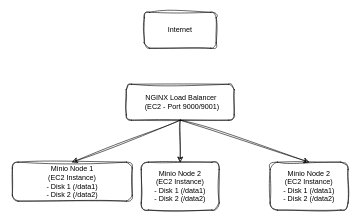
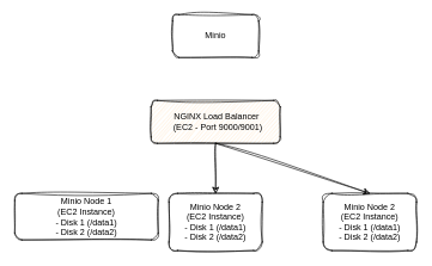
- <mxCell id="2" value="Internet" style="rounded=1;whiteSpace=wrap;html=1;sketch=1;curveFitting=1;jiggle=2;" vertex="1" parent="1"><mxGeometry x="240" y="20" width="120" height="60" as="geometry" /></mxCell>
+ <mxCell id="2" value="Minio" style="rounded=1;whiteSpace=wrap;html=1;sketch=1;curveFitting=1;jiggle=2;" vertex="1" parent="1"><mxGeometry x="240" y="20" width="120" height="60" as="geometry" /></mxCell>
- <mxCell id="3" value="&lt;div&gt;&amp;nbsp;NGINX Load Balancer&lt;/div&gt;&lt;div&gt;&amp;nbsp; &amp;nbsp;&lt;span style=&quot;background-color: transparent; color: light-dark(rgb(0, 0, 0), rgb(255, 255, 255));&quot;&gt;(EC2 - Port 9000/9001)&amp;nbsp;&lt;/span&gt;&lt;/div&gt;" style="rounded=1;whiteSpace=wrap;html=1;sketch=1;curveFitting=1;jiggle=2;" vertex="1" parent="1"><mxGeometry x="210" y="140" width="180" height="60" as="geometry" /></mxCell>
+ <mxCell id="3" value="&lt;div&gt;&amp;nbsp;NGINX Load Balancer&lt;/div&gt;&lt;div&gt;&amp;nbsp; &amp;nbsp;&lt;span style=&quot;background-color: transparent; color: light-dark(rgb(0, 0, 0), rgb(255, 255, 255));&quot;&gt;(EC2 - Port 9000/9001)&amp;nbsp;&lt;/span&gt;&lt;/div&gt;" style="rounded=1;whiteSpace=wrap;html=1;sketch=1;curveFitting=1;jiggle=2;fillColor=#ffe6cc;" vertex="1" parent="1"><mxGeometry x="210" y="140" width="180" height="60" as="geometry" /></mxCell>
- <mxCell id="7" value="" style="endArrow=classic;html=1;rounded=1;exitX=0.5;exitY=1;exitDx=0;exitDy=0;entryX=0.5;entryY=0;entryDx=0;entryDy=0;sketch=1;curveFitting=1;jiggle=2;" edge="1" parent="1" source="3" target="4"><mxGeometry width="50" height="50" relative="1" as="geometry"><mxPoint x="80" y="250" as="sourcePoint" /><mxPoint x="130" y="200" as="targetPoint" /></mxGeometry></mxCell>
